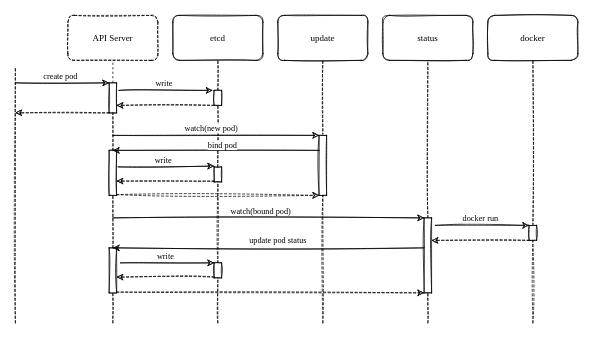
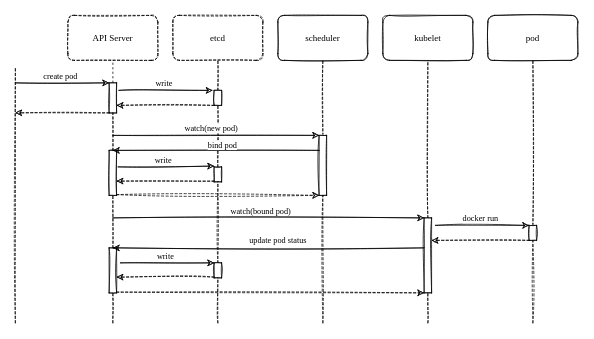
- <mxCell id="4" value="&lt;font&gt;etcd&lt;/font&gt;" style="rounded=1;whiteSpace=wrap;html=1;sketch=1;fontFamily=Comic Sans MS;" parent="1" vertex="1"><mxGeometry x="230" y="20" width="120" height="60" as="geometry" /></mxCell>
+ <mxCell id="4" value="&lt;font&gt;etcd&lt;/font&gt;" style="rounded=1;whiteSpace=wrap;html=1;sketch=1;fontFamily=Comic Sans MS;dashed=1;" parent="1" vertex="1"><mxGeometry x="230" y="20" width="120" height="60" as="geometry" /></mxCell>
- <mxCell id="5" value="&lt;font&gt;update&lt;/font&gt;" style="rounded=1;whiteSpace=wrap;html=1;sketch=1;fontFamily=Comic Sans MS;" parent="1" vertex="1"><mxGeometry x="370" y="20" width="120" height="60" as="geometry" /></mxCell>
+ <mxCell id="5" value="&lt;font&gt;scheduler&lt;/font&gt;" style="rounded=1;whiteSpace=wrap;html=1;sketch=1;fontFamily=Comic Sans MS;" parent="1" vertex="1"><mxGeometry x="370" y="20" width="120" height="60" as="geometry" /></mxCell>
- <mxCell id="6" value="&lt;font&gt;status&lt;/font&gt;" style="rounded=1;whiteSpace=wrap;html=1;sketch=1;fontFamily=Comic Sans MS;" parent="1" vertex="1"><mxGeometry x="510" y="20" width="120" height="60" as="geometry" /></mxCell>
+ <mxCell id="6" value="&lt;font&gt;kubelet&lt;/font&gt;" style="rounded=1;whiteSpace=wrap;html=1;sketch=1;fontFamily=Comic Sans MS;" parent="1" vertex="1"><mxGeometry x="510" y="20" width="120" height="60" as="geometry" /></mxCell>
- <mxCell id="7" value="&lt;font&gt;docker&lt;/font&gt;" style="rounded=1;whiteSpace=wrap;html=1;sketch=1;fontFamily=Comic Sans MS;" parent="1" vertex="1"><mxGeometry x="650" y="20" width="120" height="60" as="geometry" /></mxCell>
+ <mxCell id="7" value="&lt;font&gt;pod&lt;/font&gt;" style="rounded=1;whiteSpace=wrap;html=1;sketch=1;fontFamily=Comic Sans MS;" parent="1" vertex="1"><mxGeometry x="650" y="20" width="120" height="60" as="geometry" /></mxCell>
